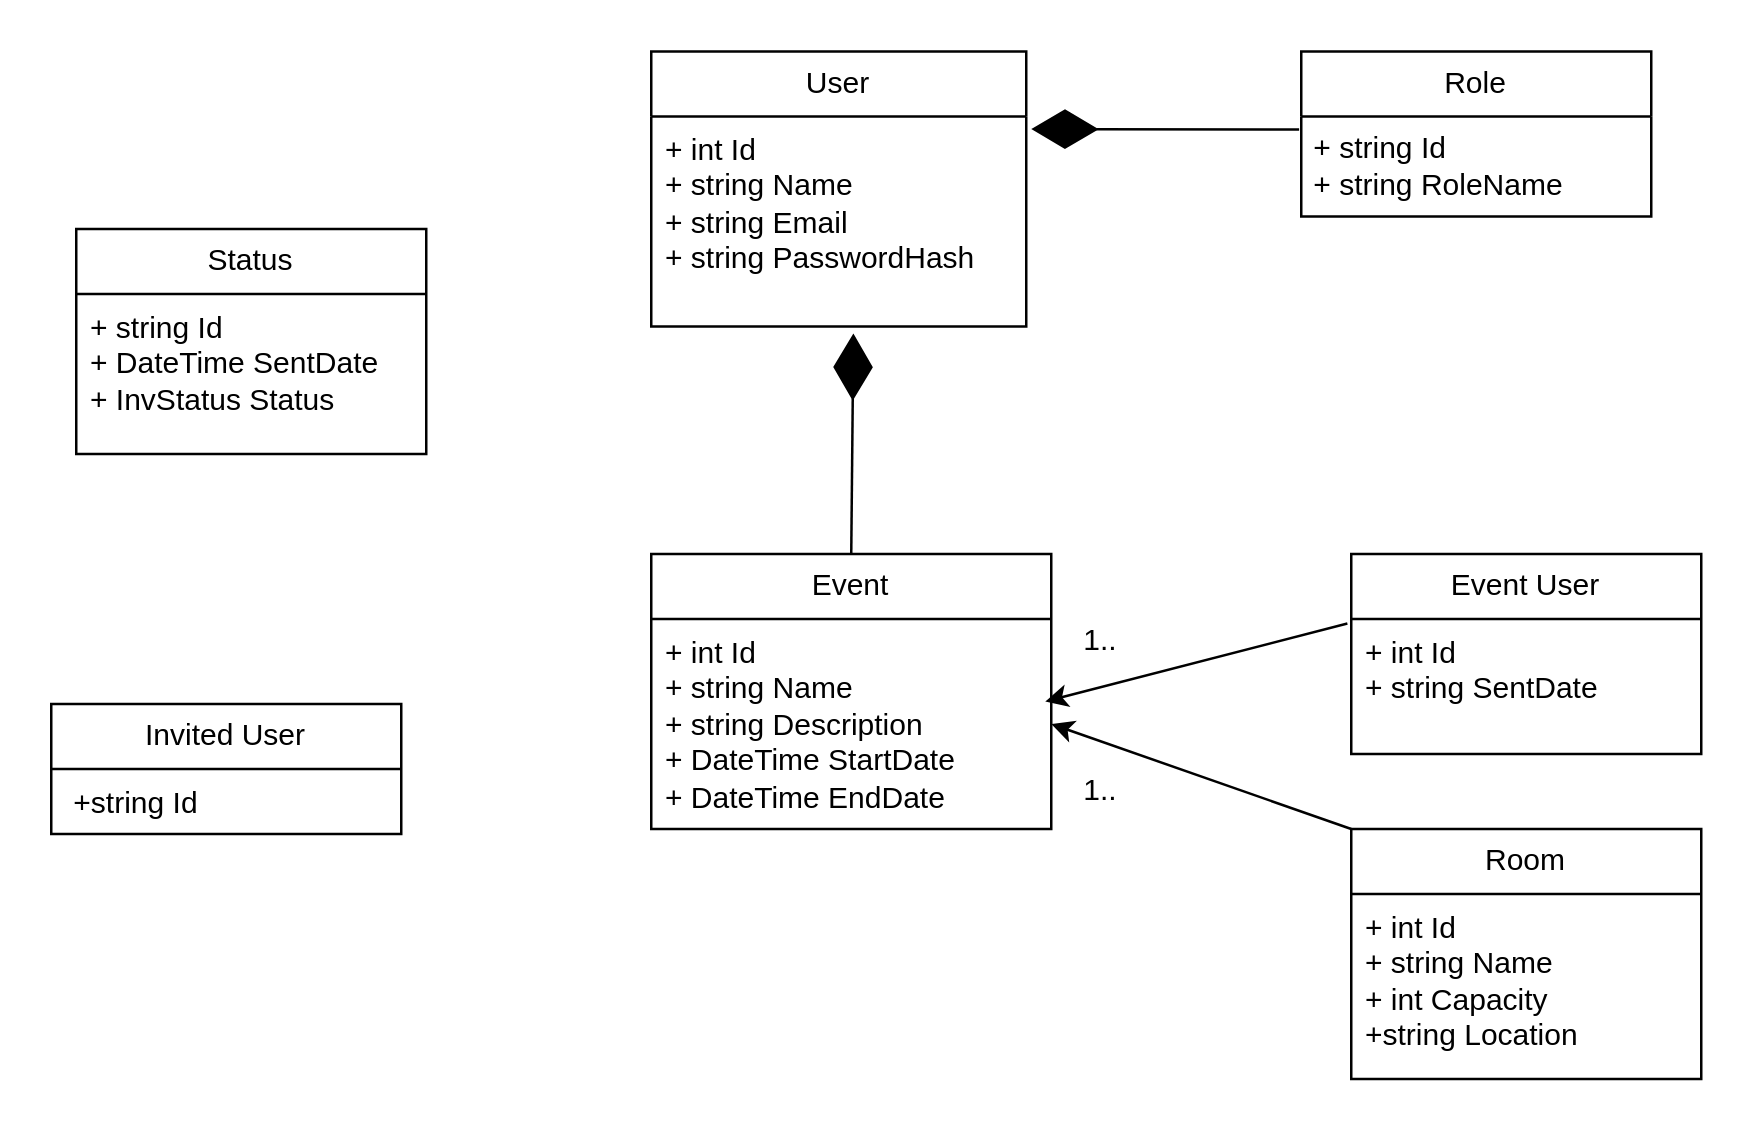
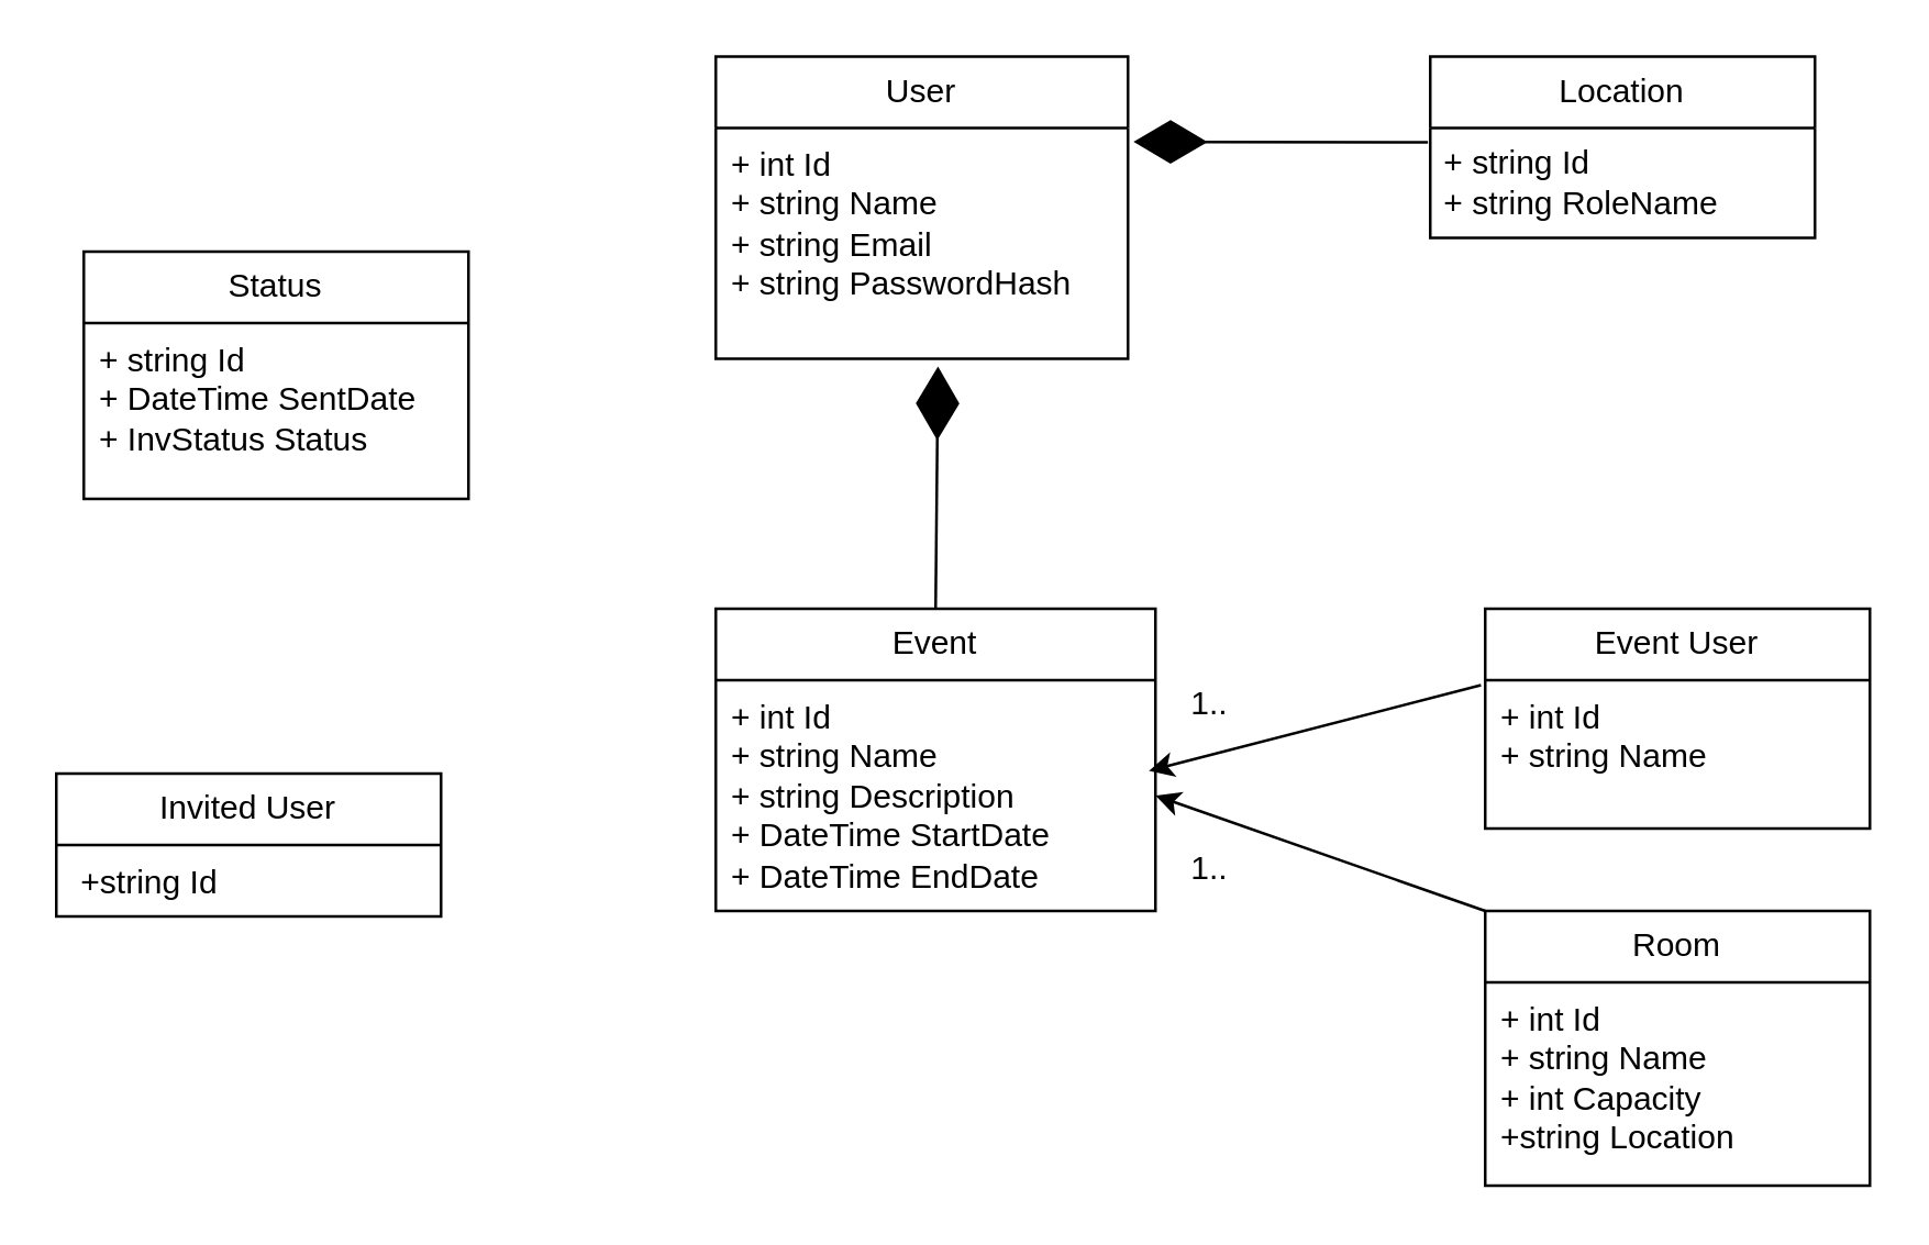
- <mxCell id="4" value="Role" style="swimlane;fontStyle=0;childLayout=stackLayout;horizontal=1;startSize=26;fillColor=none;horizontalStack=0;resizeParent=1;resizeParentMax=0;resizeLast=0;collapsible=1;marginBottom=0;whiteSpace=wrap;html=1;" vertex="1" parent="1"><mxGeometry x="520" y="20" width="140" height="66" as="geometry" /></mxCell>
+ <mxCell id="4" value="Location" style="swimlane;fontStyle=0;childLayout=stackLayout;horizontal=1;startSize=26;fillColor=none;horizontalStack=0;resizeParent=1;resizeParentMax=0;resizeLast=0;collapsible=1;marginBottom=0;whiteSpace=wrap;html=1;" vertex="1" parent="1"><mxGeometry x="520" y="20" width="140" height="66" as="geometry" /></mxCell>
- <mxCell id="12" value="+ int Id&lt;div&gt;+ string SentDate&lt;/div&gt;" style="text;strokeColor=none;fillColor=none;align=left;verticalAlign=top;spacingLeft=4;spacingRight=4;overflow=hidden;rotatable=0;points=[[0,0.5],[1,0.5]];portConstraint=eastwest;whiteSpace=wrap;html=1;" vertex="1" parent="11"><mxGeometry y="26" width="140" height="54" as="geometry" /></mxCell>
+ <mxCell id="12" value="+ int Id&lt;div&gt;+ string Name&lt;/div&gt;" style="text;strokeColor=none;fillColor=none;align=left;verticalAlign=top;spacingLeft=4;spacingRight=4;overflow=hidden;rotatable=0;points=[[0,0.5],[1,0.5]];portConstraint=eastwest;whiteSpace=wrap;html=1;" vertex="1" parent="11"><mxGeometry y="26" width="140" height="54" as="geometry" /></mxCell>
